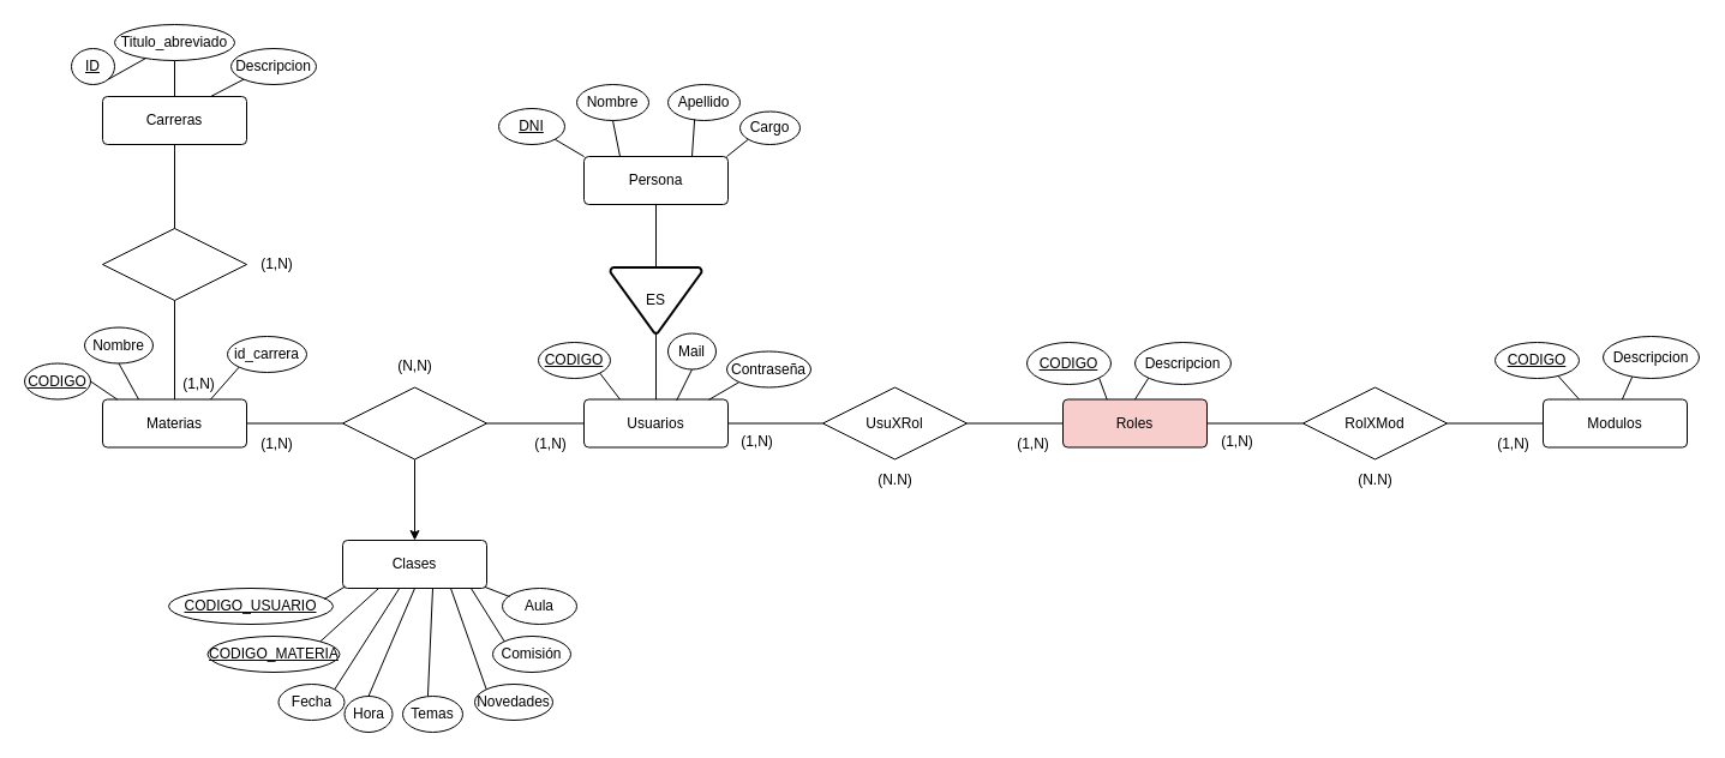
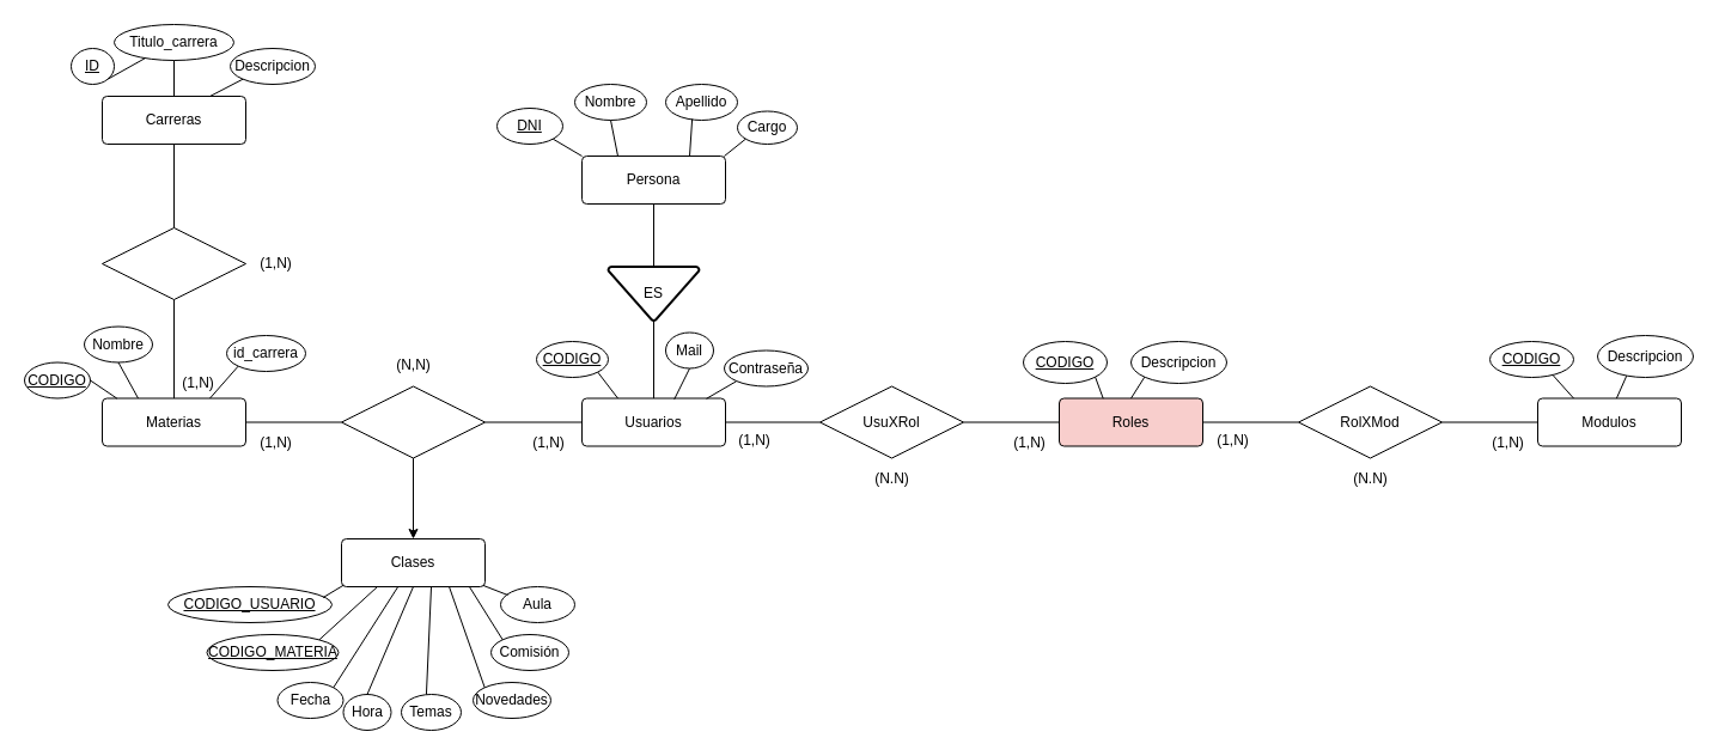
- <mxCell id="27" value="Titulo_abreviado" style="ellipse;whiteSpace=wrap;html=1;align=center;" parent="1" vertex="1"><mxGeometry x="95" y="20" width="100" height="30" as="geometry" /></mxCell>
+ <mxCell id="27" value="Titulo_carrera" style="ellipse;whiteSpace=wrap;html=1;align=center;" parent="1" vertex="1"><mxGeometry x="95" y="20" width="100" height="30" as="geometry" /></mxCell>
- <mxCell id="31" value="ES" style="strokeWidth=2;html=1;shape=mxgraph.flowchart.merge_or_storage;whiteSpace=wrap;" parent="1" vertex="1"><mxGeometry x="508" y="222.5" width="76" height="55" as="geometry" /></mxCell>
+ <mxCell id="31" value="ES" style="strokeWidth=2;html=1;shape=mxgraph.flowchart.merge_or_storage;whiteSpace=wrap;" parent="1" vertex="1"><mxGeometry x="508" y="222.5" width="76" height="45" as="geometry" /></mxCell>
